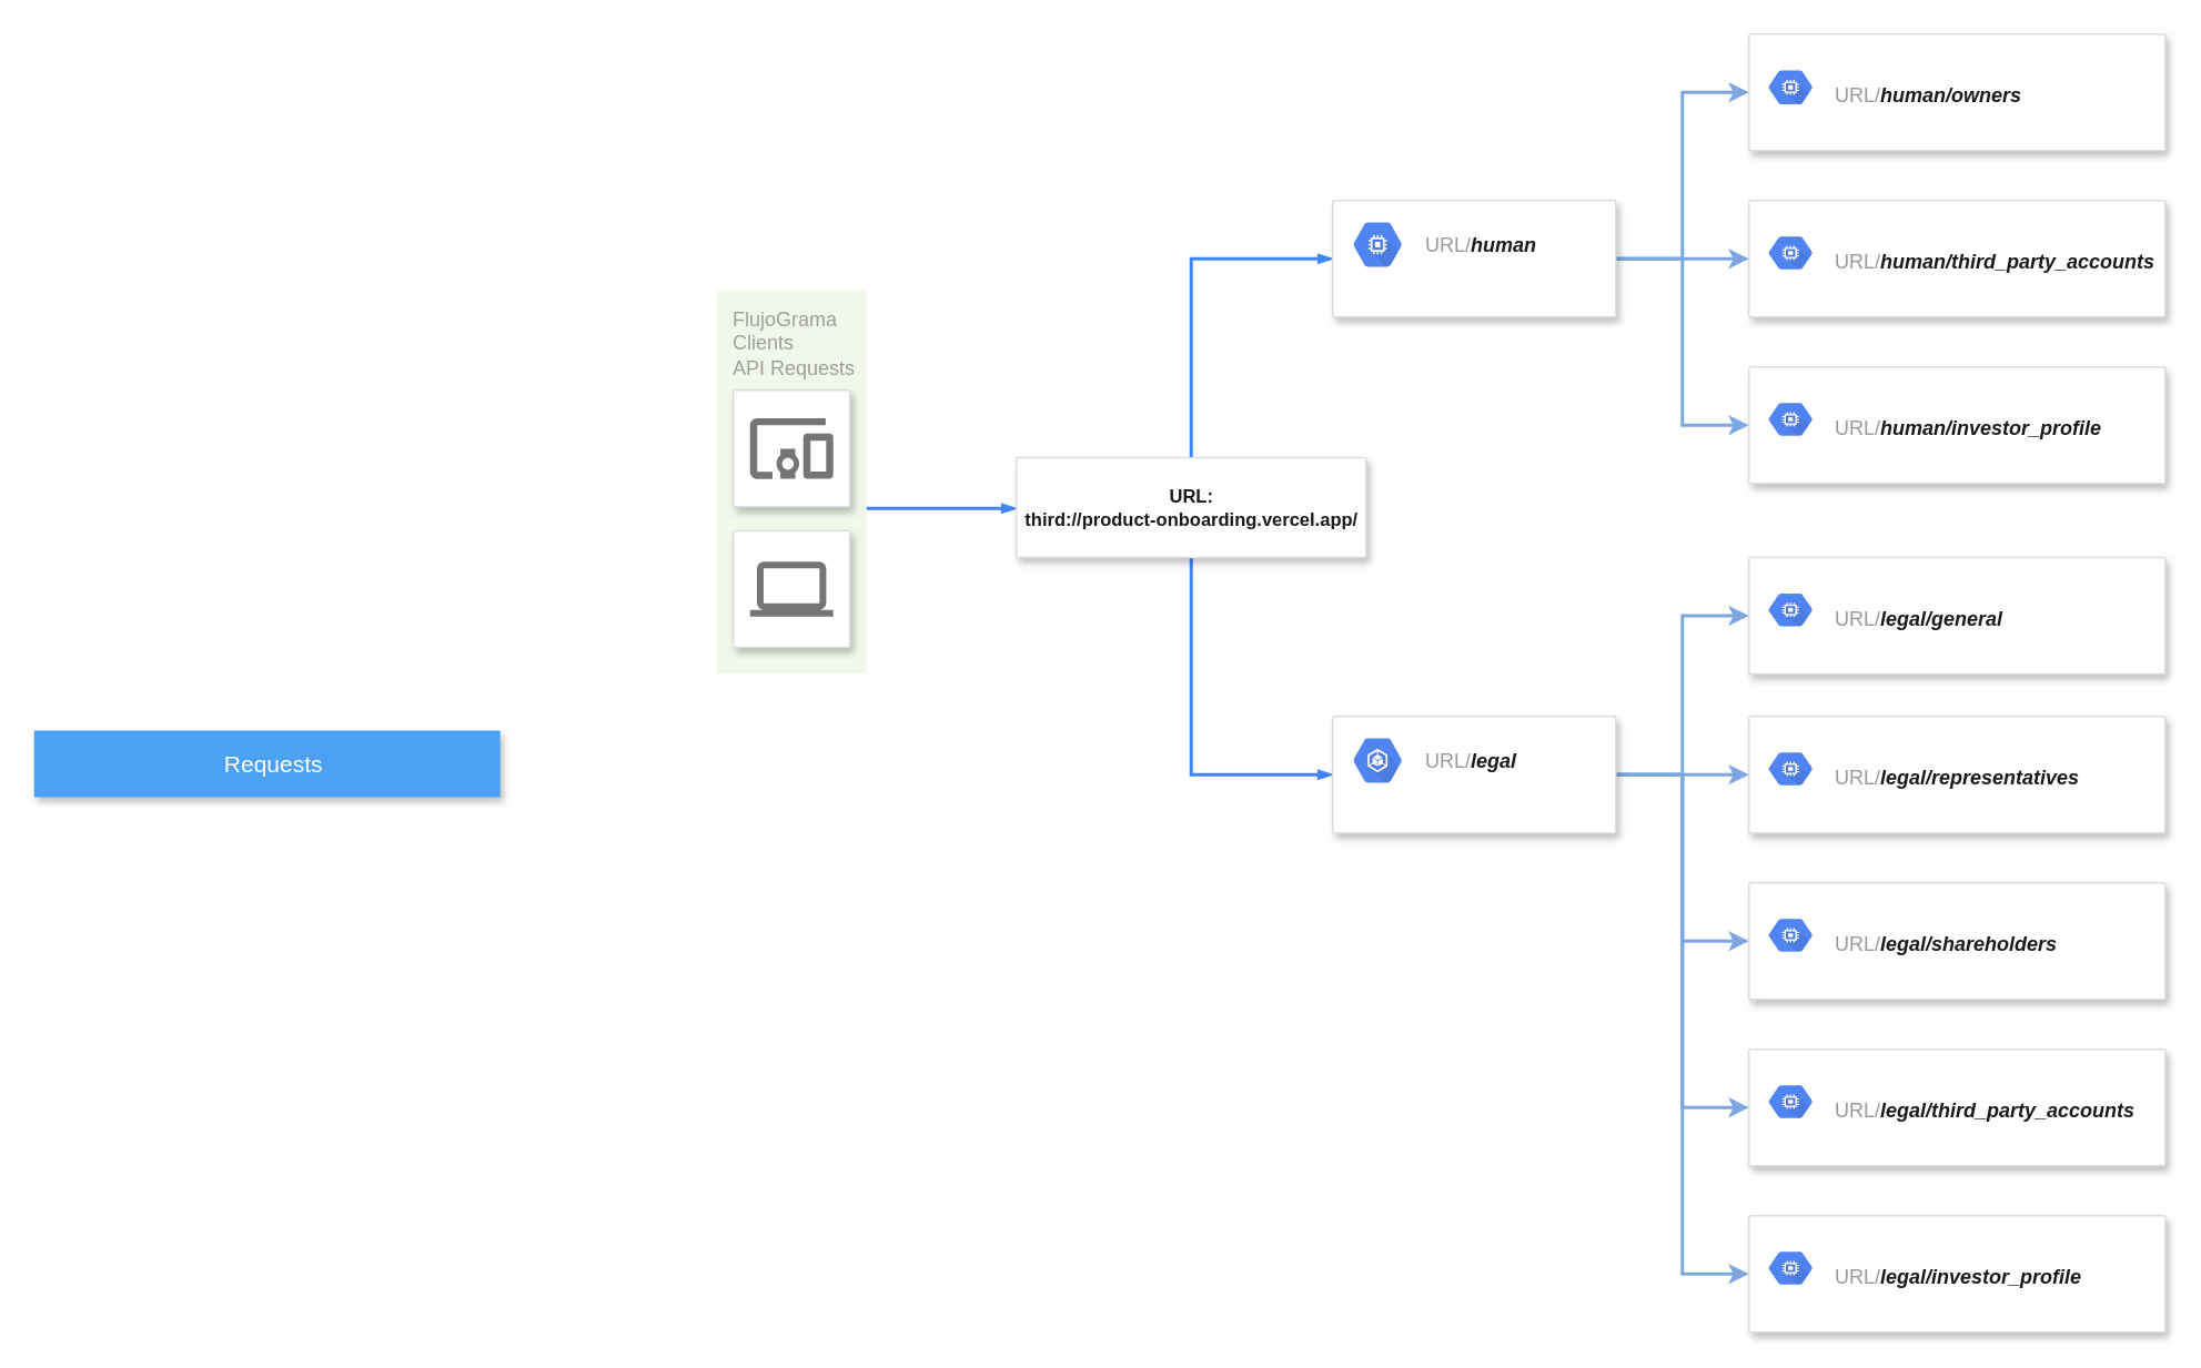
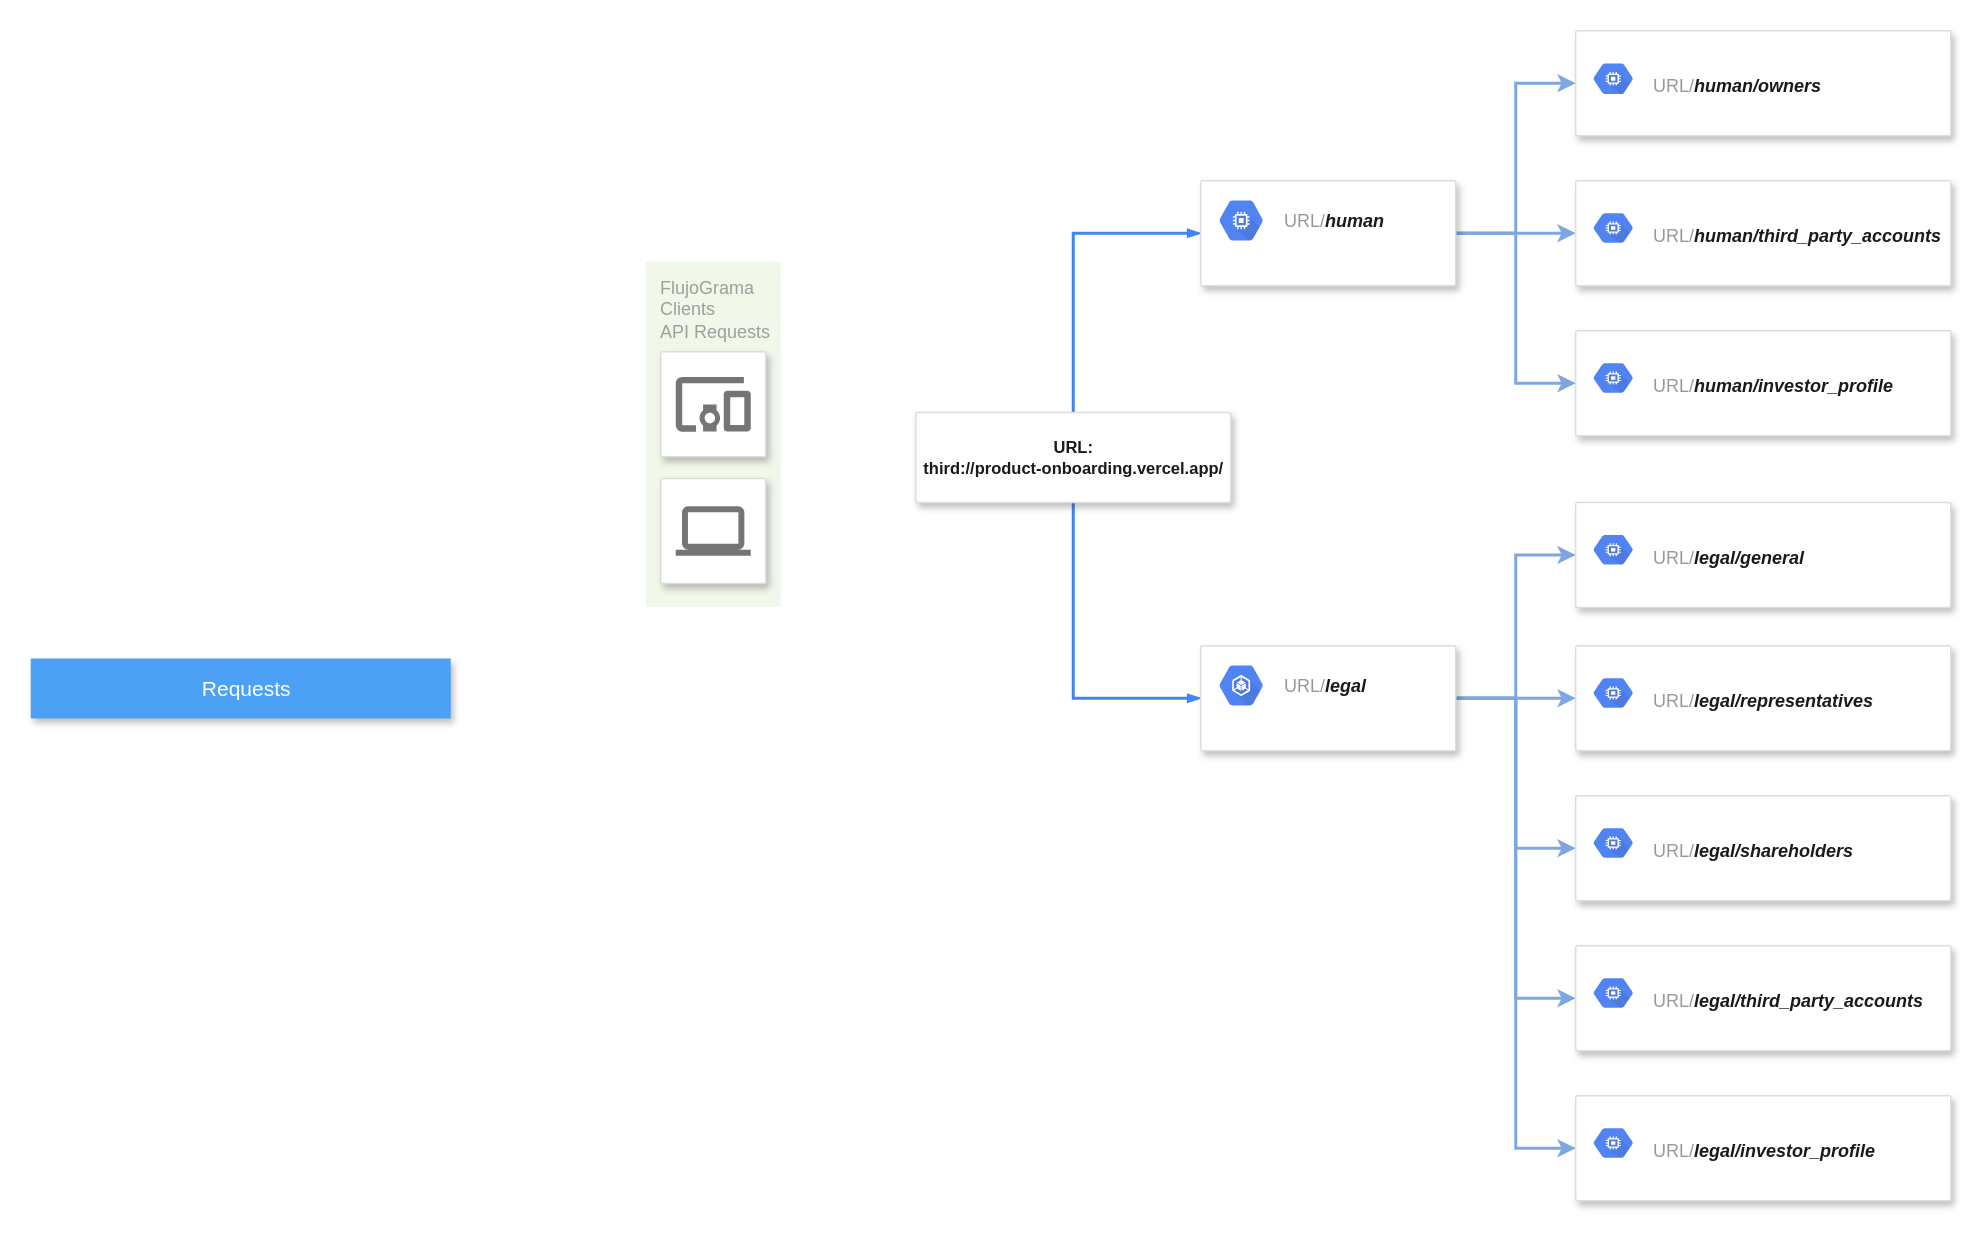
- <mxCell id="6" style="edgeStyle=elbowEdgeStyle;rounded=0;elbow=vertical;html=1;labelBackgroundColor=none;startFill=1;startSize=4;endArrow=blockThin;endFill=1;endSize=4;jettySize=auto;orthogonalLoop=1;strokeColor=#4284F3;strokeWidth=2;fontSize=12;fontColor=#000000;align=left;dashed=0;" parent="1" source="2" target="11" edge="1"><mxGeometry relative="1" as="geometry" /></mxCell>
